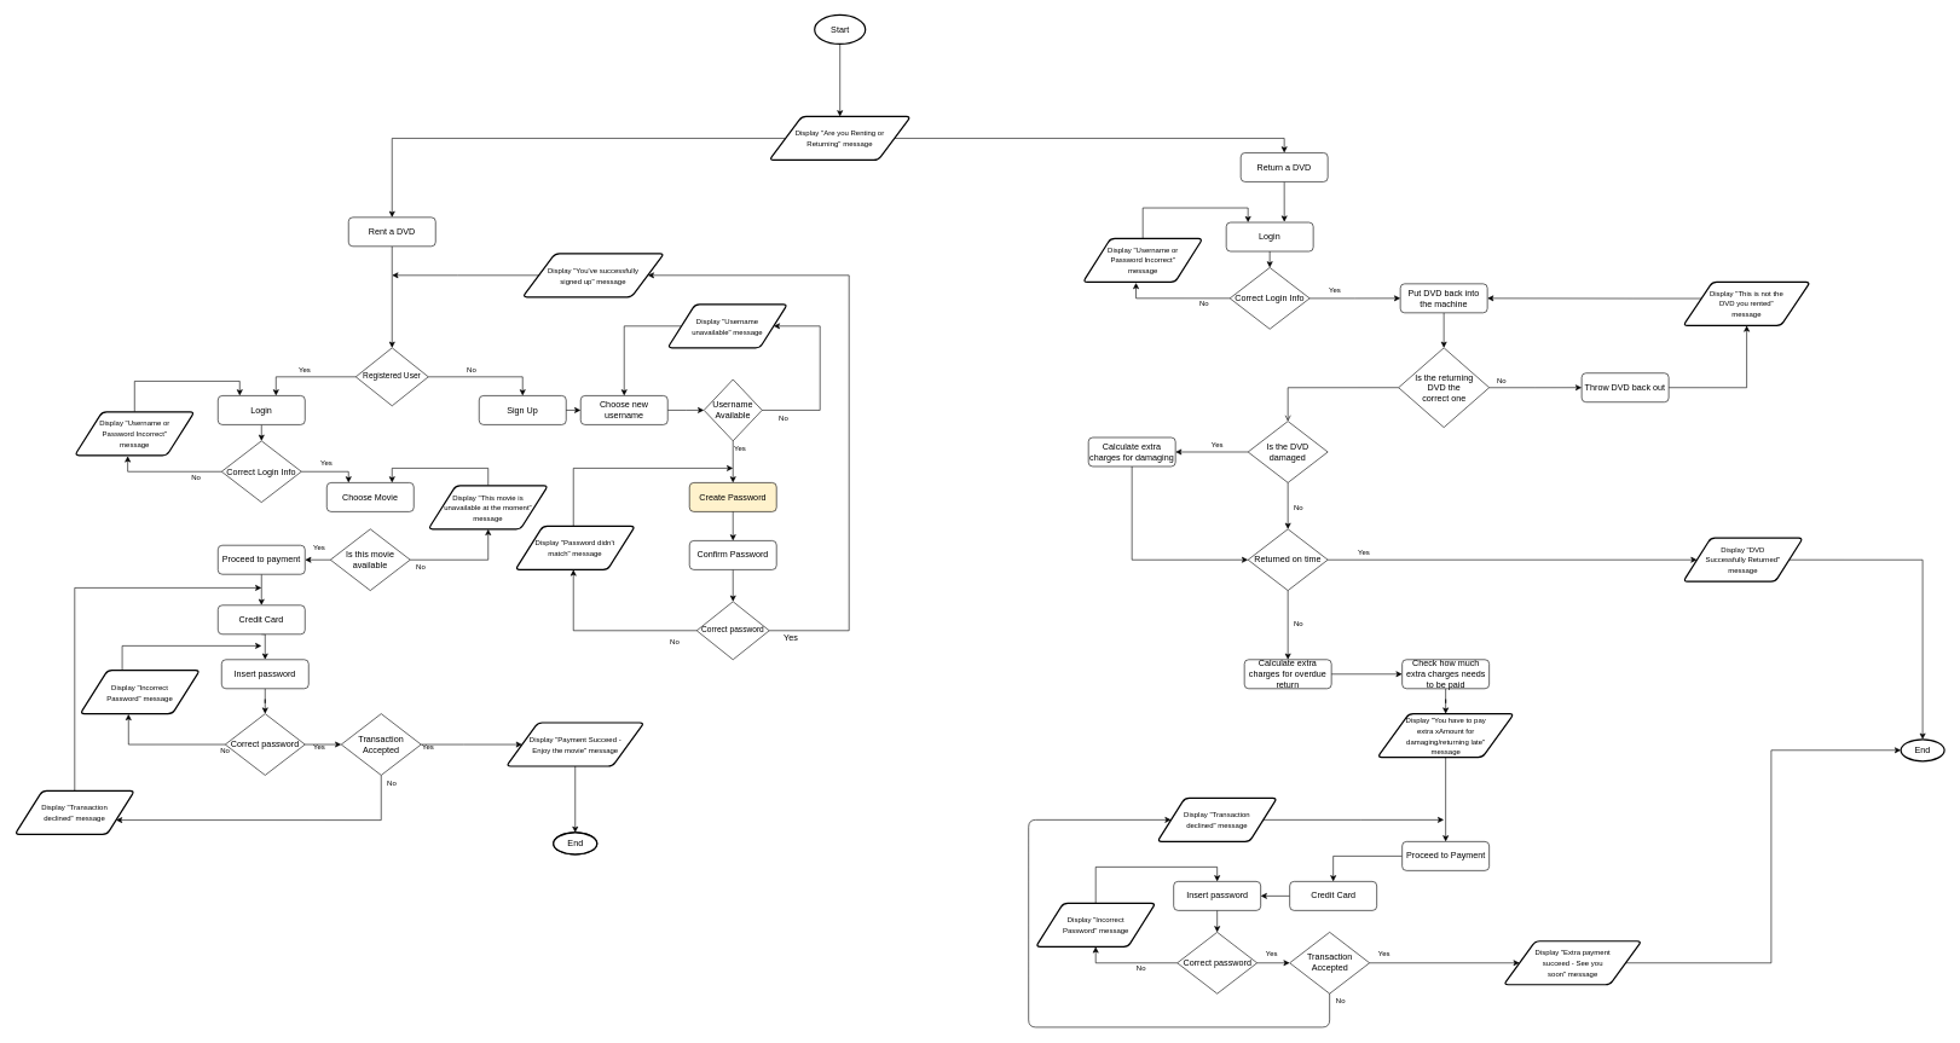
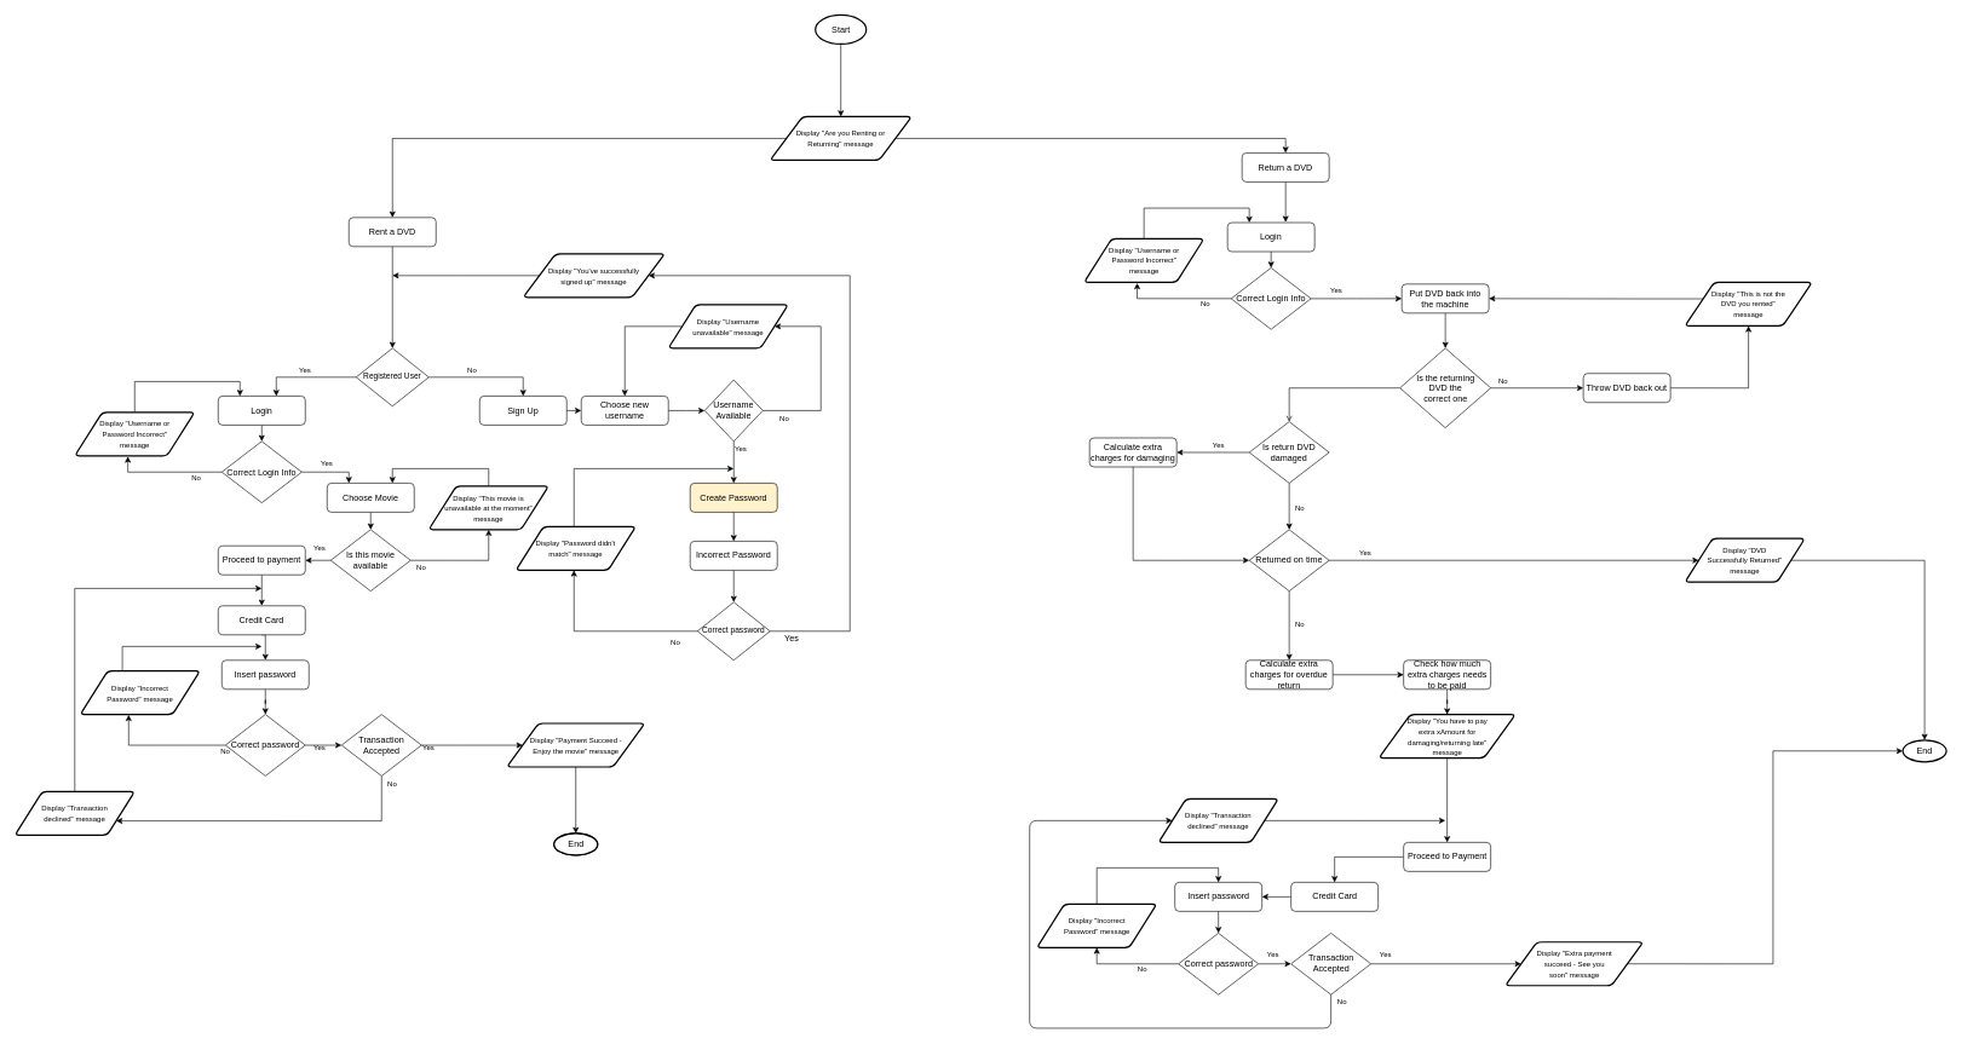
- <mxCell id="101" value="Is the DVD&lt;br&gt;damaged" style="rhombus;whiteSpace=wrap;html=1;" parent="1" vertex="1"><mxGeometry x="1720" y="580.29" width="110" height="84.71" as="geometry" /></mxCell>
+ <mxCell id="101" value="Is return DVD&lt;br&gt;damaged" style="rhombus;whiteSpace=wrap;html=1;" parent="1" vertex="1"><mxGeometry x="1720" y="580.29" width="110" height="84.71" as="geometry" /></mxCell>
+ <mxCell id="34" style="edgeStyle=orthogonalEdgeStyle;rounded=0;orthogonalLoop=1;jettySize=auto;html=1;exitX=0.5;exitY=1;exitDx=0;exitDy=0;entryX=0.5;entryY=0;entryDx=0;entryDy=0;" parent="1" source="35" target="39" edge="1"><mxGeometry relative="1" as="geometry" /></mxCell>
- <mxCell id="24" value="Confirm Password" style="rounded=1;whiteSpace=wrap;html=1;fillColor=#FFFFFF;" parent="1" vertex="1"><mxGeometry x="950" y="745" width="120" height="40" as="geometry" /></mxCell>
+ <mxCell id="24" value="Incorrect Password" style="rounded=1;whiteSpace=wrap;html=1;fillColor=#FFFFFF;" parent="1" vertex="1"><mxGeometry x="950" y="745" width="120" height="40" as="geometry" /></mxCell>
